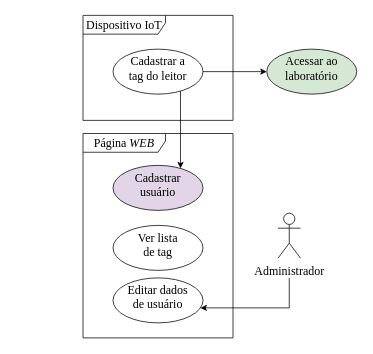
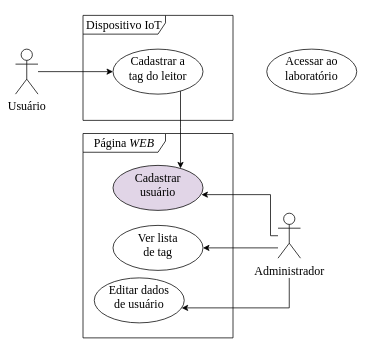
+ <mxCell id="5" value="Usuário" style="shape=umlActor;verticalLabelPosition=bottom;verticalAlign=top;html=1;outlineConnect=0;fontFamily=Times New Roman;fontSize=16;" vertex="1" parent="1"><mxGeometry x="20" y="65" width="30" height="60" as="geometry" /></mxCell>
+ <mxCell id="4" style="edgeStyle=orthogonalEdgeStyle;rounded=0;orthogonalLoop=1;jettySize=auto;html=1;fontFamily=Times New Roman;fontSize=16;" edge="1" parent="1" source="5" target="8"><mxGeometry relative="1" as="geometry" /></mxCell>
- <mxCell id="6" style="edgeStyle=orthogonalEdgeStyle;rounded=0;orthogonalLoop=1;jettySize=auto;html=1;fontFamily=Times New Roman;fontSize=16;" edge="1" parent="1" source="8" target="14"><mxGeometry relative="1" as="geometry" /></mxCell>
- <mxCell id="14" value="Acessar ao laboratório" style="ellipse;whiteSpace=wrap;html=1;verticalAlign=top;fontFamily=Times New Roman;fontSize=16;fillColor=#d5e8d4;" vertex="1" parent="1"><mxGeometry x="355" y="65" width="120" height="60" as="geometry" /></mxCell>
+ <mxCell id="14" value="Acessar ao laboratório" style="ellipse;whiteSpace=wrap;html=1;verticalAlign=top;fontFamily=Times New Roman;fontSize=16;" vertex="1" parent="1"><mxGeometry x="355" y="65" width="120" height="60" as="geometry" /></mxCell>
+ <mxCell id="9" style="edgeStyle=orthogonalEdgeStyle;rounded=0;orthogonalLoop=1;jettySize=auto;html=1;entryX=0.983;entryY=0.65;entryDx=0;entryDy=0;entryPerimeter=0;fontFamily=Times New Roman;fontSize=16;" edge="1" parent="1" source="12" target="13"><mxGeometry relative="1" as="geometry"><Array as="points"><mxPoint x="360" y="314" /><mxPoint x="360" y="259" /></Array></mxGeometry></mxCell>
+ <mxCell id="10" style="edgeStyle=orthogonalEdgeStyle;rounded=0;orthogonalLoop=1;jettySize=auto;html=1;fontFamily=Times New Roman;fontSize=16;" edge="1" parent="1" source="12" target="15"><mxGeometry relative="1" as="geometry"><Array as="points"><mxPoint x="350" y="330" /><mxPoint x="350" y="330" /></Array></mxGeometry></mxCell>
- <mxCell id="16" value="Editar dados&lt;br style=&quot;font-size: 16px;&quot;&gt;de usuário" style="ellipse;whiteSpace=wrap;html=1;verticalAlign=top;fontFamily=Times New Roman;fontSize=16;" vertex="1" parent="1"><mxGeometry x="150" y="370" width="120" height="60" as="geometry" /></mxCell>
+ <mxCell id="16" value="Editar dados&lt;br style=&quot;font-size: 16px;&quot;&gt;de usuário" style="ellipse;whiteSpace=wrap;html=1;verticalAlign=top;fontFamily=Times New Roman;fontSize=16;" vertex="1" parent="1"><mxGeometry x="125" y="370" width="120" height="60" as="geometry" /></mxCell>
